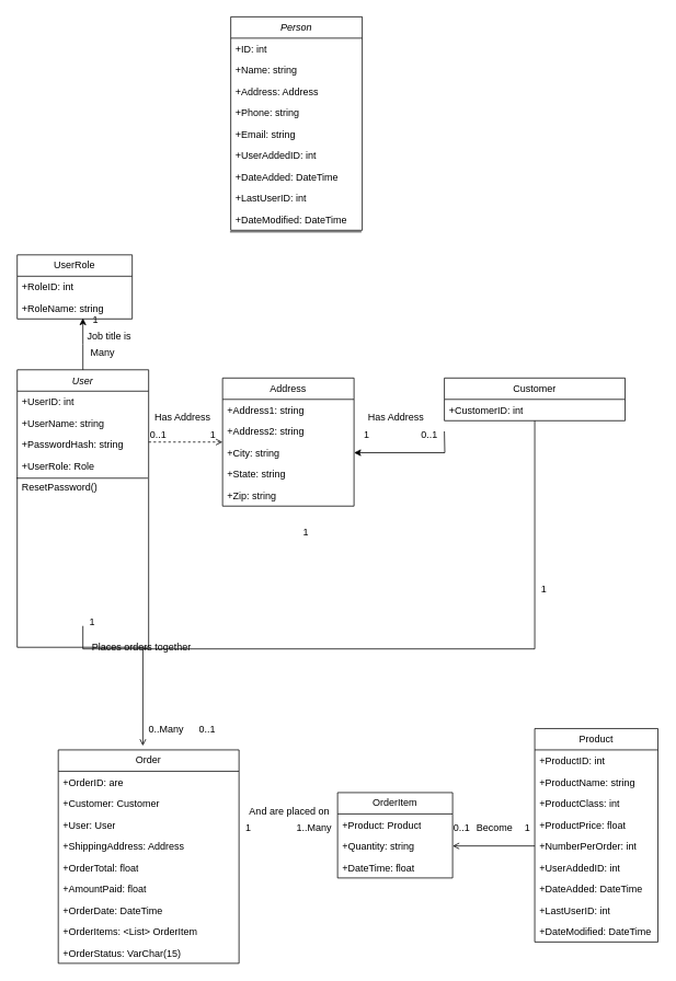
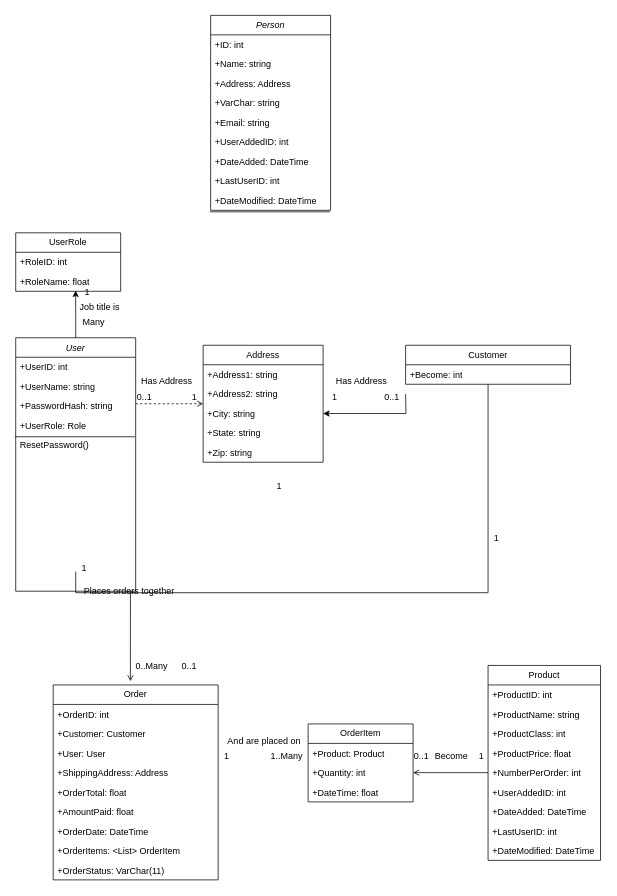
- <mxCell id="76" value="+Phone: string" style="text;align=left;verticalAlign=top;spacingLeft=4;spacingRight=4;overflow=hidden;rotatable=0;points=[[0,0.5],[1,0.5]];portConstraint=eastwest;rounded=0;shadow=0;html=0;" vertex="1" parent="72"><mxGeometry y="104" width="160" height="26" as="geometry" /></mxCell>
+ <mxCell id="76" value="+VarChar: string" style="text;align=left;verticalAlign=top;spacingLeft=4;spacingRight=4;overflow=hidden;rotatable=0;points=[[0,0.5],[1,0.5]];portConstraint=eastwest;rounded=0;shadow=0;html=0;" vertex="1" parent="72"><mxGeometry y="104" width="160" height="26" as="geometry" /></mxCell>
- <mxCell id="41" value="+RoleName: string" style="text;strokeColor=none;fillColor=none;align=left;verticalAlign=top;spacingLeft=4;spacingRight=4;overflow=hidden;rotatable=0;points=[[0,0.5],[1,0.5]];portConstraint=eastwest;whiteSpace=wrap;html=1;" vertex="1" parent="39"><mxGeometry y="52" width="140" height="26" as="geometry" /></mxCell>
+ <mxCell id="41" value="+RoleName: float" style="text;strokeColor=none;fillColor=none;align=left;verticalAlign=top;spacingLeft=4;spacingRight=4;overflow=hidden;rotatable=0;points=[[0,0.5],[1,0.5]];portConstraint=eastwest;whiteSpace=wrap;html=1;" vertex="1" parent="39"><mxGeometry y="52" width="140" height="26" as="geometry" /></mxCell>
- <mxCell id="38" value="+CustomerID: int" style="text;strokeColor=none;fillColor=none;align=left;verticalAlign=top;spacingLeft=4;spacingRight=4;overflow=hidden;rotatable=0;points=[[0,0.5],[1,0.5]];portConstraint=eastwest;whiteSpace=wrap;html=1;" vertex="1" parent="37"><mxGeometry y="26" width="220" height="26" as="geometry" /></mxCell>
+ <mxCell id="38" value="+Become: int" style="text;strokeColor=none;fillColor=none;align=left;verticalAlign=top;spacingLeft=4;spacingRight=4;overflow=hidden;rotatable=0;points=[[0,0.5],[1,0.5]];portConstraint=eastwest;whiteSpace=wrap;html=1;" vertex="1" parent="37"><mxGeometry y="26" width="220" height="26" as="geometry" /></mxCell>
- <mxCell id="54" value="+OrderID: are" style="text;strokeColor=none;fillColor=none;align=left;verticalAlign=top;spacingLeft=4;spacingRight=4;overflow=hidden;rotatable=0;points=[[0,0.5],[1,0.5]];portConstraint=eastwest;whiteSpace=wrap;html=1;" vertex="1" parent="53"><mxGeometry y="26" width="220" height="26" as="geometry" /></mxCell>
+ <mxCell id="54" value="+OrderID: int" style="text;strokeColor=none;fillColor=none;align=left;verticalAlign=top;spacingLeft=4;spacingRight=4;overflow=hidden;rotatable=0;points=[[0,0.5],[1,0.5]];portConstraint=eastwest;whiteSpace=wrap;html=1;" vertex="1" parent="53"><mxGeometry y="26" width="220" height="26" as="geometry" /></mxCell>
- <mxCell id="68" value="+Quantity: string" style="text;strokeColor=none;fillColor=none;align=left;verticalAlign=top;spacingLeft=4;spacingRight=4;overflow=hidden;rotatable=0;points=[[0,0.5],[1,0.5]];portConstraint=eastwest;whiteSpace=wrap;html=1;" vertex="1" parent="66"><mxGeometry y="52" width="140" height="26" as="geometry" /></mxCell>
+ <mxCell id="68" value="+Quantity: int" style="text;strokeColor=none;fillColor=none;align=left;verticalAlign=top;spacingLeft=4;spacingRight=4;overflow=hidden;rotatable=0;points=[[0,0.5],[1,0.5]];portConstraint=eastwest;whiteSpace=wrap;html=1;" vertex="1" parent="66"><mxGeometry y="52" width="140" height="26" as="geometry" /></mxCell>
- <mxCell id="62" value="+OrderStatus: VarChar(15)" style="text;strokeColor=none;fillColor=none;align=left;verticalAlign=top;spacingLeft=4;spacingRight=4;overflow=hidden;rotatable=0;points=[[0,0.5],[1,0.5]];portConstraint=eastwest;whiteSpace=wrap;html=1;" vertex="1" parent="53"><mxGeometry y="234" width="220" height="26" as="geometry" /></mxCell>
+ <mxCell id="62" value="+OrderStatus: VarChar(11)" style="text;strokeColor=none;fillColor=none;align=left;verticalAlign=top;spacingLeft=4;spacingRight=4;overflow=hidden;rotatable=0;points=[[0,0.5],[1,0.5]];portConstraint=eastwest;whiteSpace=wrap;html=1;" vertex="1" parent="53"><mxGeometry y="234" width="220" height="26" as="geometry" /></mxCell>
